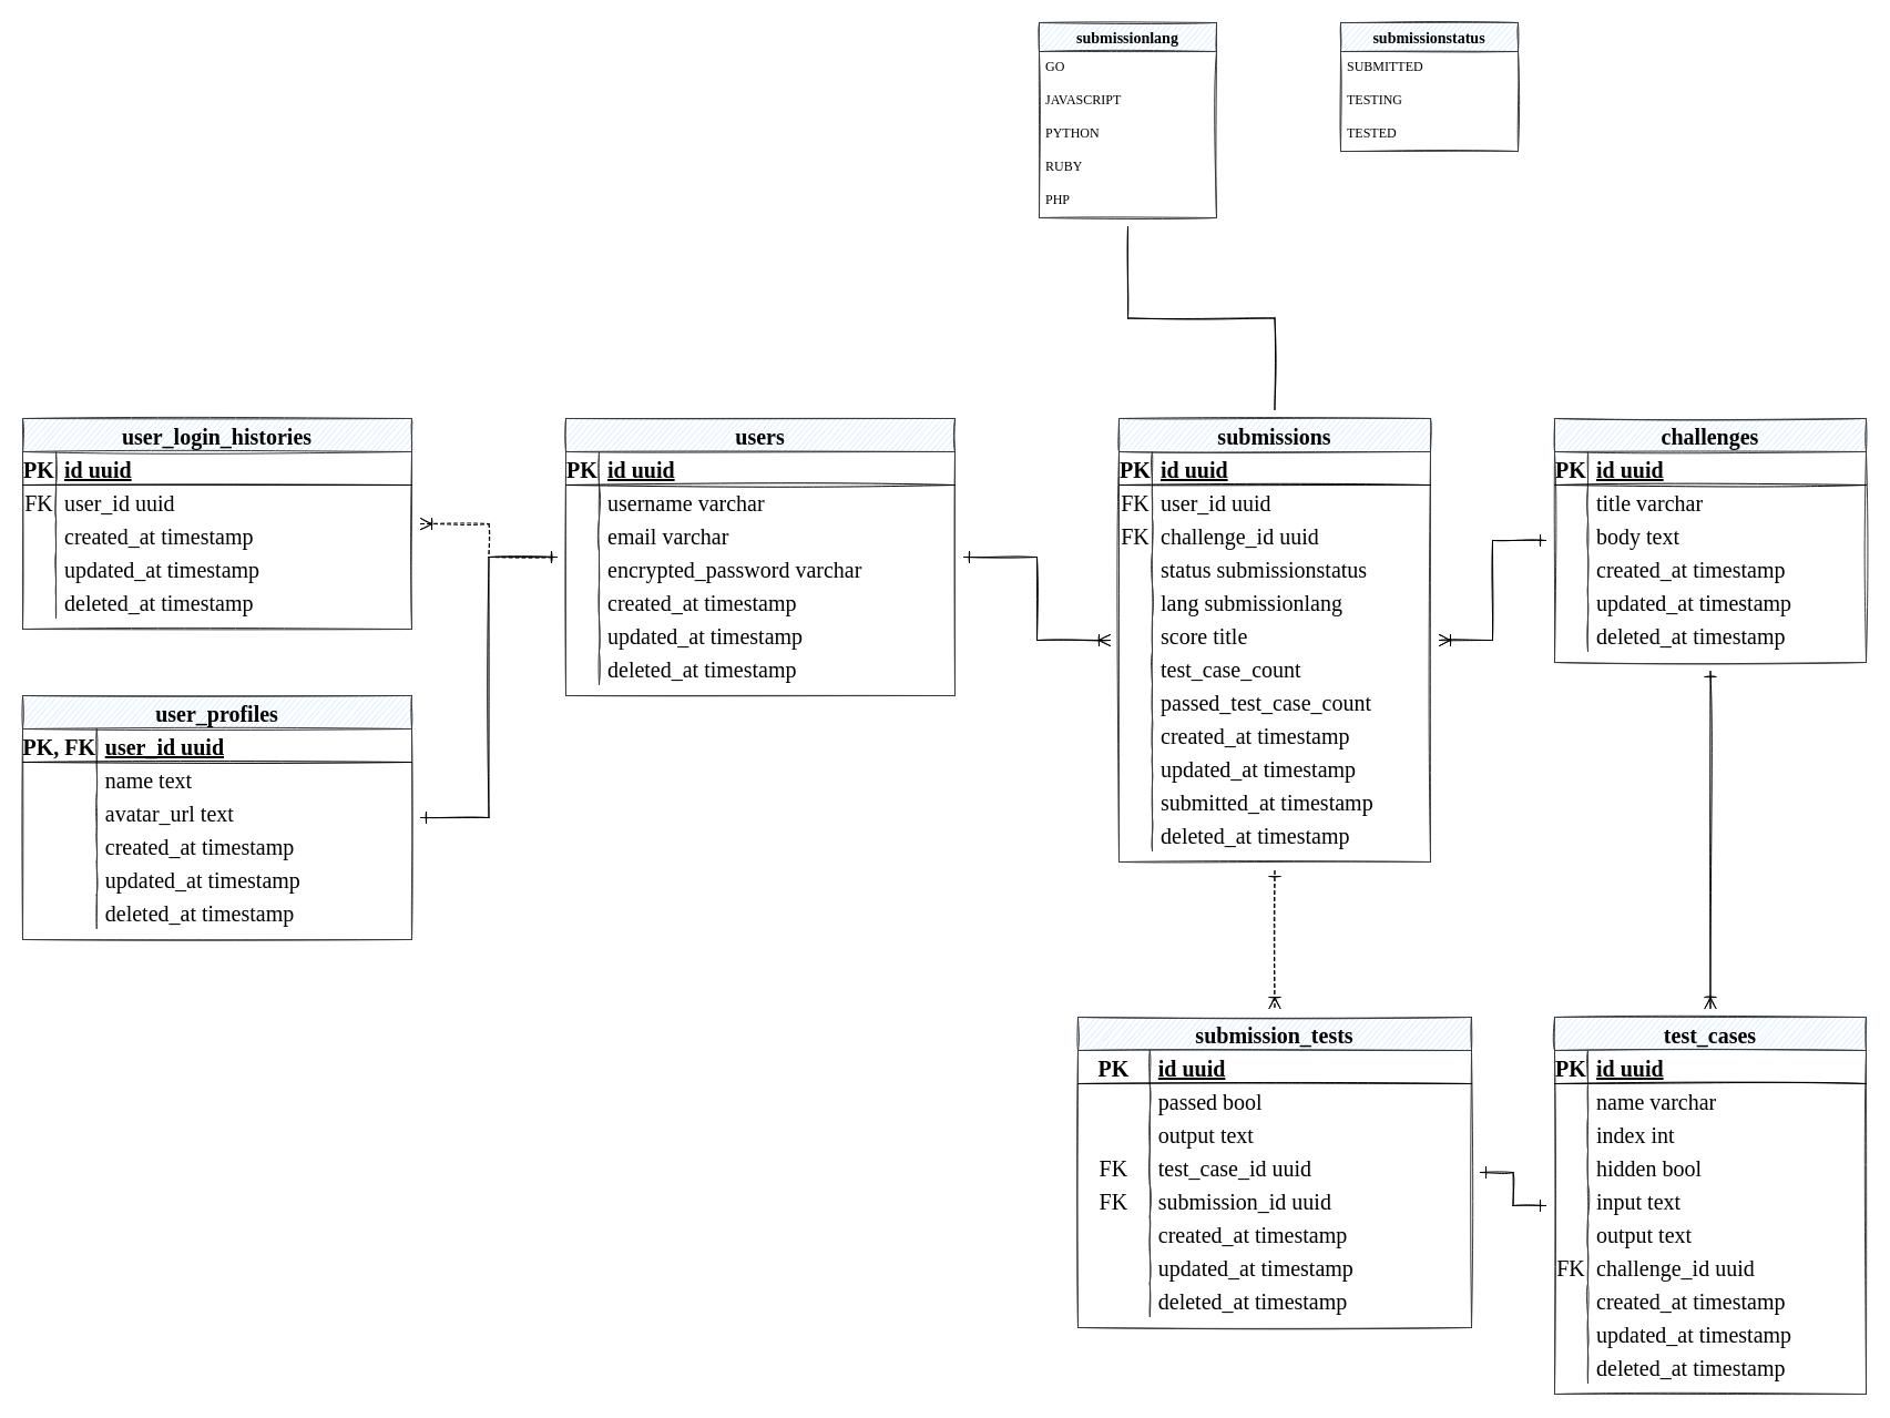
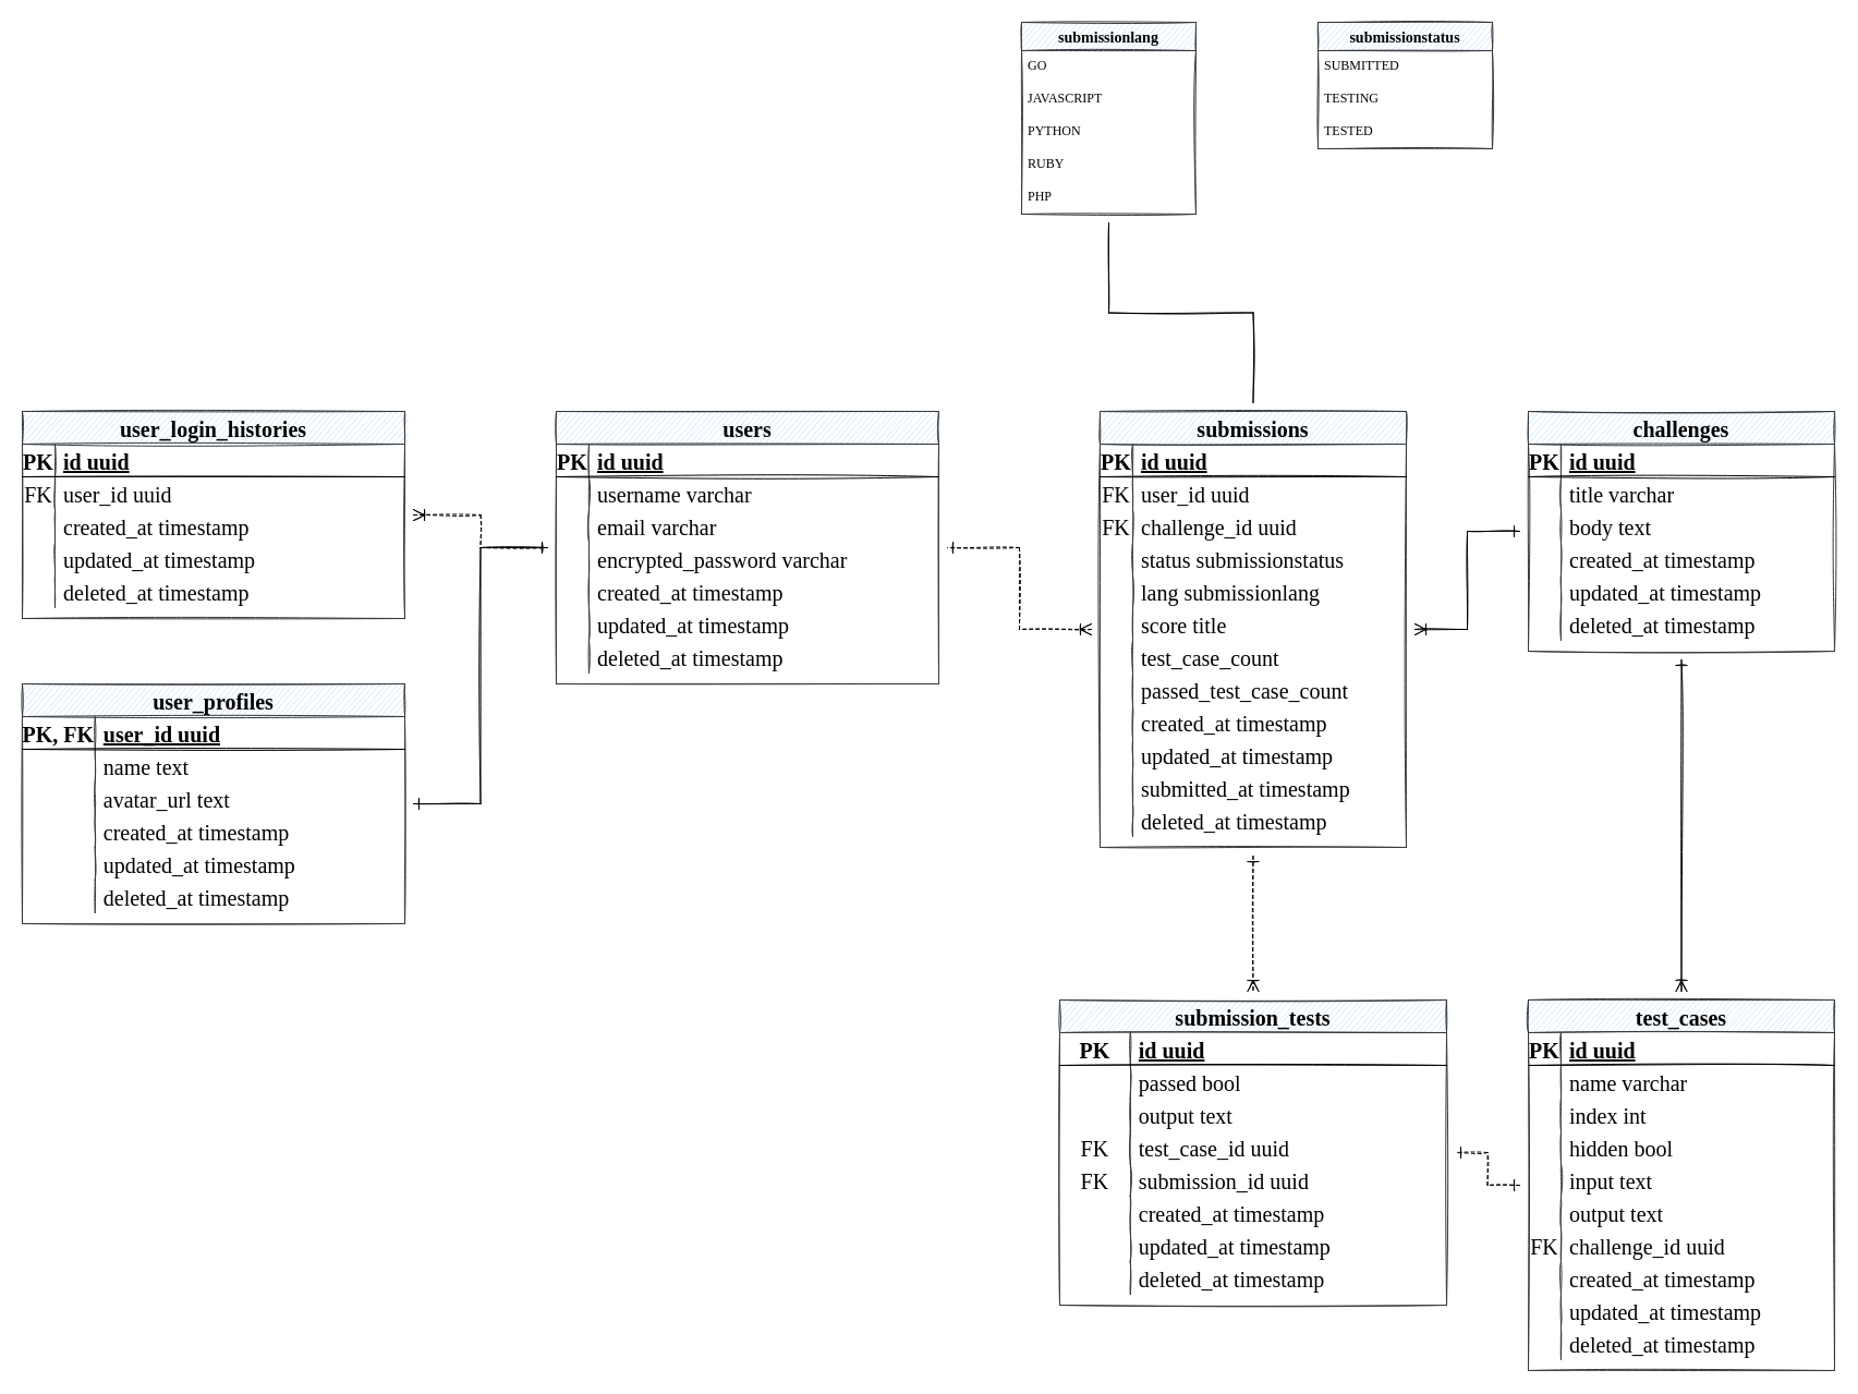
- <mxCell id="55" style="edgeStyle=orthogonalEdgeStyle;rounded=0;sketch=1;hachureGap=4;orthogonalLoop=1;jettySize=auto;html=1;fontFamily=Architects Daughter;fontSource=https%3A%2F%2Ffonts.googleapis.com%2Fcss%3Ffamily%3DArchitects%2BDaughter;fontSize=16;startArrow=ERoneToMany;startFill=0;endArrow=ERone;endFill=0;startSize=8;endSize=8;sourcePerimeterSpacing=8;targetPerimeterSpacing=8;" parent="1" source="58" target="95" edge="1"><mxGeometry relative="1" as="geometry" /></mxCell>
+ <mxCell id="55" style="edgeStyle=orthogonalEdgeStyle;rounded=0;sketch=1;hachureGap=4;orthogonalLoop=1;jettySize=auto;html=1;fontFamily=Architects Daughter;fontSource=https%3A%2F%2Ffonts.googleapis.com%2Fcss%3Ffamily%3DArchitects%2BDaughter;fontSize=16;startArrow=ERoneToMany;startFill=0;endArrow=ERone;endFill=0;startSize=8;endSize=8;sourcePerimeterSpacing=8;targetPerimeterSpacing=8;dashed=1;" parent="1" source="58" target="95" edge="1"><mxGeometry relative="1" as="geometry" /></mxCell>
- <mxCell id="22" style="edgeStyle=orthogonalEdgeStyle;rounded=0;sketch=1;hachureGap=4;orthogonalLoop=1;jettySize=auto;html=1;fontFamily=Architects Daughter;fontSource=https%3A%2F%2Ffonts.googleapis.com%2Fcss%3Ffamily%3DArchitects%2BDaughter;fontSize=16;startArrow=ERone;startFill=0;endArrow=ERone;endFill=0;startSize=8;endSize=8;sourcePerimeterSpacing=8;targetPerimeterSpacing=8;" parent="1" source="23" target="117" edge="1"><mxGeometry relative="1" as="geometry" /></mxCell>
+ <mxCell id="22" style="edgeStyle=orthogonalEdgeStyle;rounded=0;sketch=1;hachureGap=4;orthogonalLoop=1;jettySize=auto;html=1;fontFamily=Architects Daughter;fontSource=https%3A%2F%2Ffonts.googleapis.com%2Fcss%3Ffamily%3DArchitects%2BDaughter;fontSize=16;startArrow=ERone;startFill=0;endArrow=ERone;endFill=0;startSize=8;endSize=8;sourcePerimeterSpacing=8;targetPerimeterSpacing=8;dashed=1;" parent="1" source="23" target="117" edge="1"><mxGeometry relative="1" as="geometry" /></mxCell>
